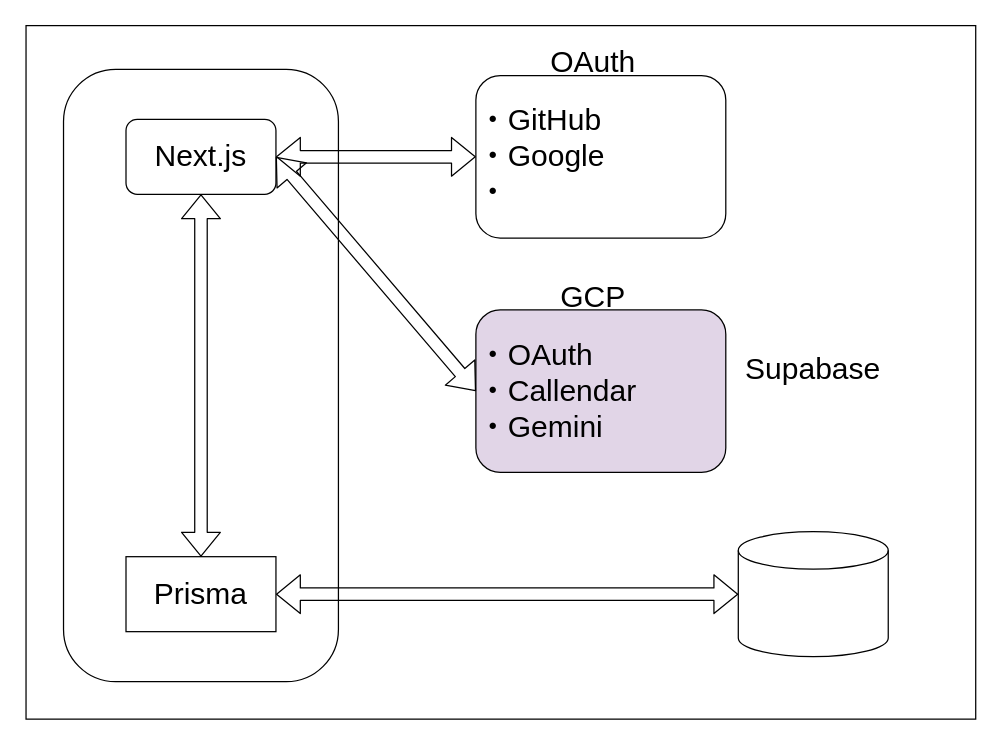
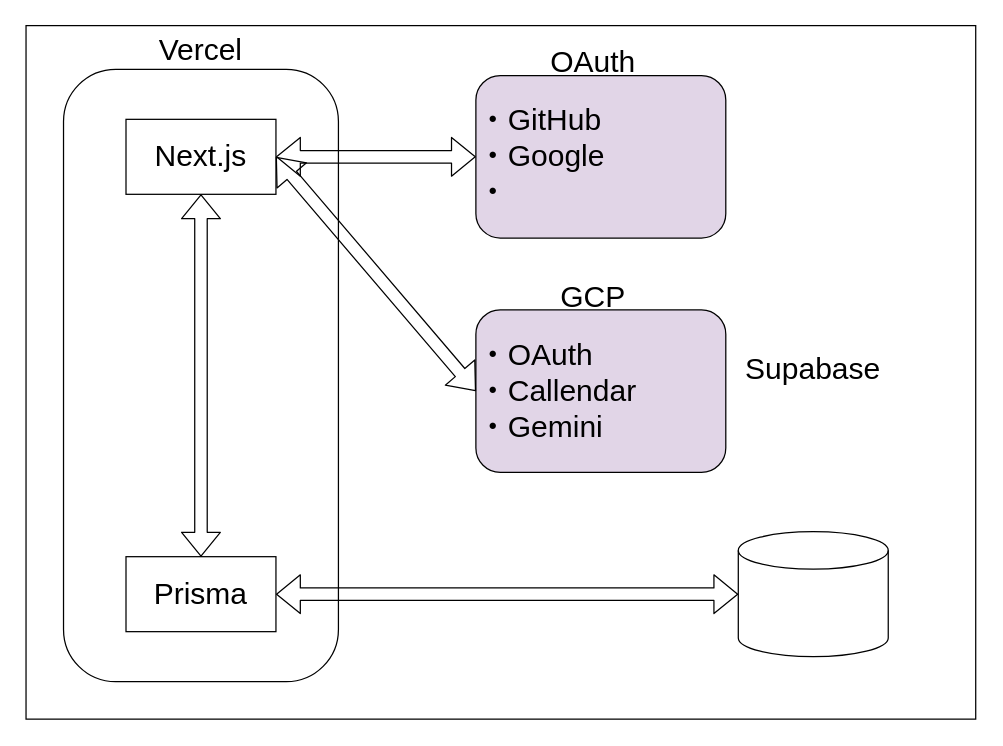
+ <mxCell id="5" value="&lt;font style=&quot;font-size: 24px;&quot;&gt;Vercel&lt;/font&gt;" style="text;html=1;strokeColor=none;fillColor=none;align=center;verticalAlign=middle;whiteSpace=wrap;rounded=0;" parent="1" vertex="1"><mxGeometry x="130" y="25" width="60" height="30" as="geometry" /></mxCell>
- <mxCell id="7" value="Next.js" style="rounded=1;whiteSpace=wrap;html=1;fontSize=24;" parent="1" vertex="1"><mxGeometry x="100" y="95" width="120" height="60" as="geometry" /></mxCell>
+ <mxCell id="7" value="Next.js" style="whiteSpace=wrap;html=1;fontSize=24;rounded=0;" parent="1" vertex="1"><mxGeometry x="100" y="95" width="120" height="60" as="geometry" /></mxCell>
- <mxCell id="11" value="&lt;font style=&quot;font-size: 24px;&quot;&gt;・GitHub&lt;/font&gt;&lt;div&gt;&lt;font style=&quot;font-size: 24px;&quot;&gt;・Google&lt;/font&gt;&lt;/div&gt;&lt;div&gt;&lt;span style=&quot;font-size: 24px; background-color: transparent;&quot;&gt;・&lt;/span&gt;&lt;/div&gt;" style="rounded=1;whiteSpace=wrap;html=1;align=left;" vertex="1" parent="1"><mxGeometry x="380" y="60" width="200" height="130" as="geometry" /></mxCell>
+ <mxCell id="11" value="&lt;font style=&quot;font-size: 24px;&quot;&gt;・GitHub&lt;/font&gt;&lt;div&gt;&lt;font style=&quot;font-size: 24px;&quot;&gt;・Google&lt;/font&gt;&lt;/div&gt;&lt;div&gt;&lt;span style=&quot;font-size: 24px; background-color: transparent;&quot;&gt;・&lt;/span&gt;&lt;/div&gt;" style="rounded=1;whiteSpace=wrap;html=1;align=left;fillColor=#e1d5e7;" vertex="1" parent="1"><mxGeometry x="380" y="60" width="200" height="130" as="geometry" /></mxCell>
